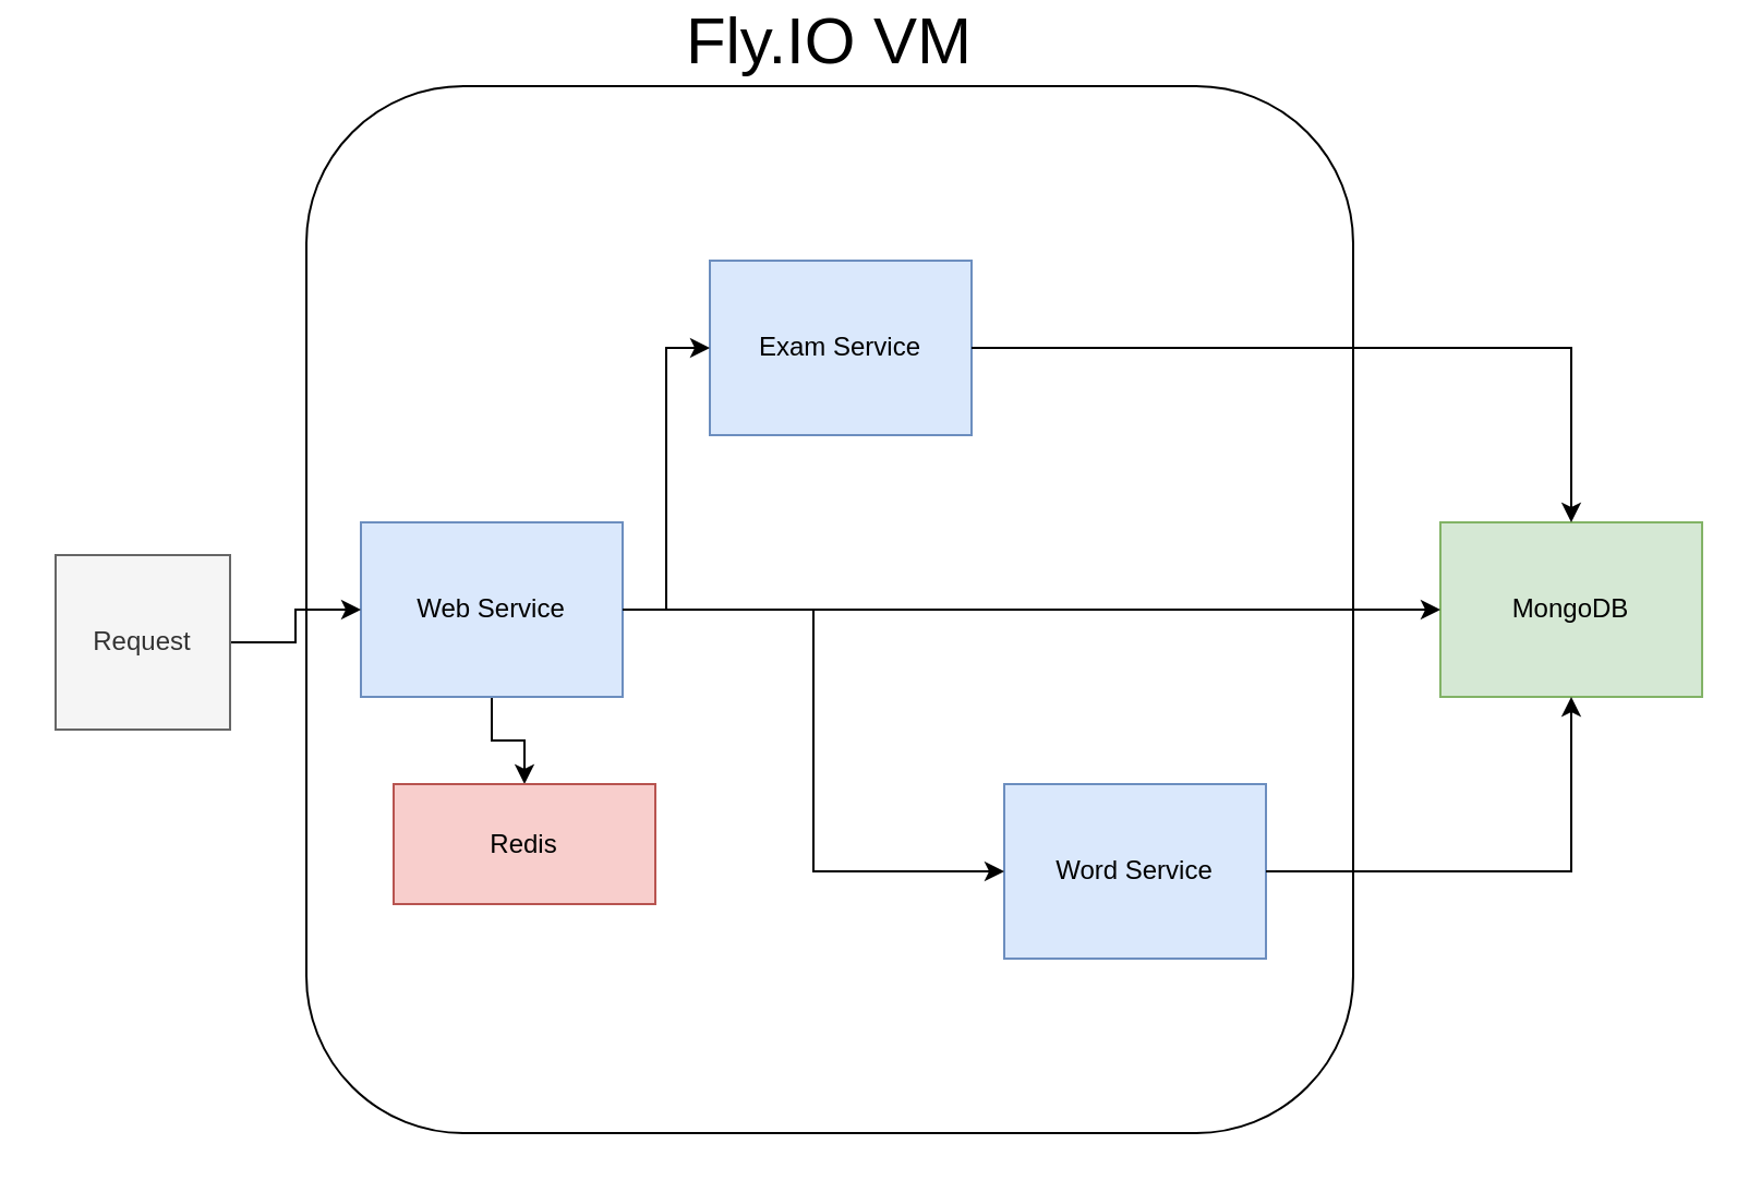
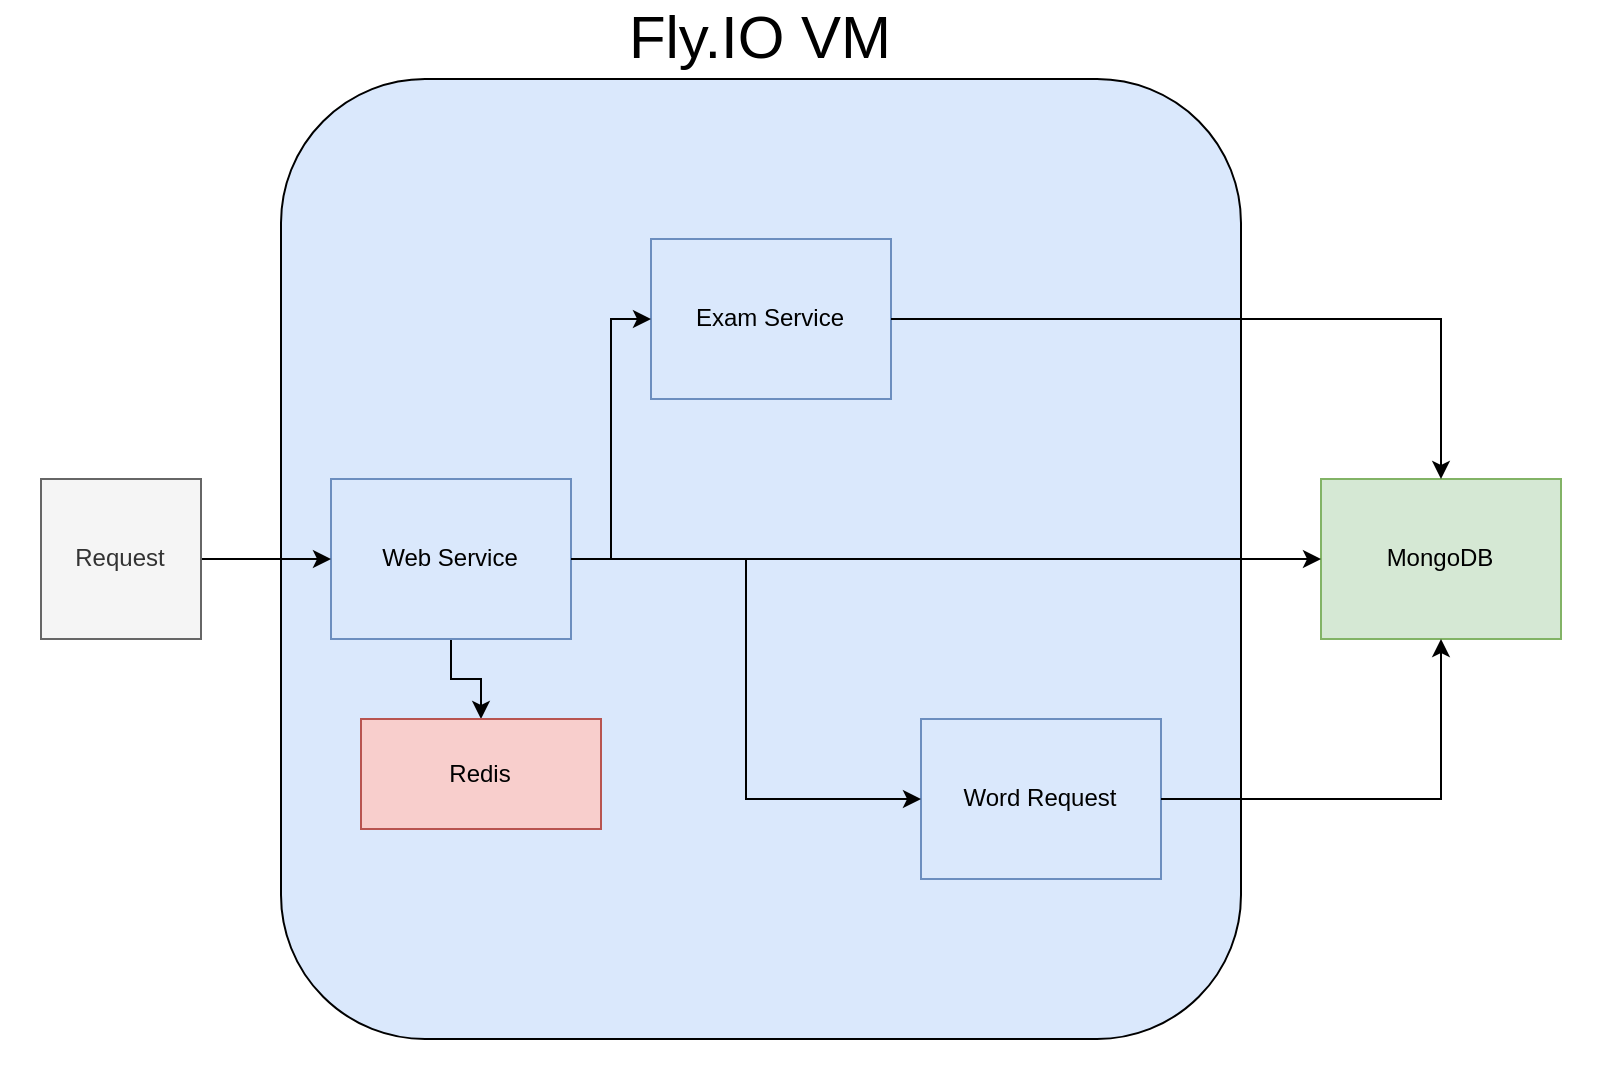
- <mxCell id="4" value="Fly.IO VM" style="rounded=1;whiteSpace=wrap;html=1;labelPosition=center;verticalLabelPosition=top;align=center;verticalAlign=bottom;fontSize=30;" vertex="1" parent="3"><mxGeometry width="480" height="480" as="geometry" /></mxCell>
+ <mxCell id="4" value="Fly.IO VM" style="rounded=1;whiteSpace=wrap;html=1;labelPosition=center;verticalLabelPosition=top;align=center;verticalAlign=bottom;fontSize=30;fillColor=#dae8fc;" vertex="1" parent="3"><mxGeometry width="480" height="480" as="geometry" /></mxCell>
- <mxCell id="16" value="Request" style="rounded=0;whiteSpace=wrap;html=1;fillColor=#f5f5f5;strokeColor=#666666;fontColor=#333333;" vertex="1" parent="1"><mxGeometry x="25" y="235" width="80" height="80" as="geometry" /></mxCell>
+ <mxCell id="16" value="Request" style="rounded=0;whiteSpace=wrap;html=1;fillColor=#f5f5f5;strokeColor=#666666;fontColor=#333333;" vertex="1" parent="1"><mxGeometry x="20" y="220" width="80" height="80" as="geometry" /></mxCell>
- <mxCell id="9" value="Word Service" style="rounded=0;whiteSpace=wrap;html=1;fillColor=#dae8fc;strokeColor=#6c8ebf;" parent="3" vertex="1"><mxGeometry x="320" y="320" width="120" height="80" as="geometry" /></mxCell>
+ <mxCell id="9" value="Word Request" style="rounded=0;whiteSpace=wrap;html=1;fillColor=#dae8fc;strokeColor=#6c8ebf;" parent="3" vertex="1"><mxGeometry x="320" y="320" width="120" height="80" as="geometry" /></mxCell>
